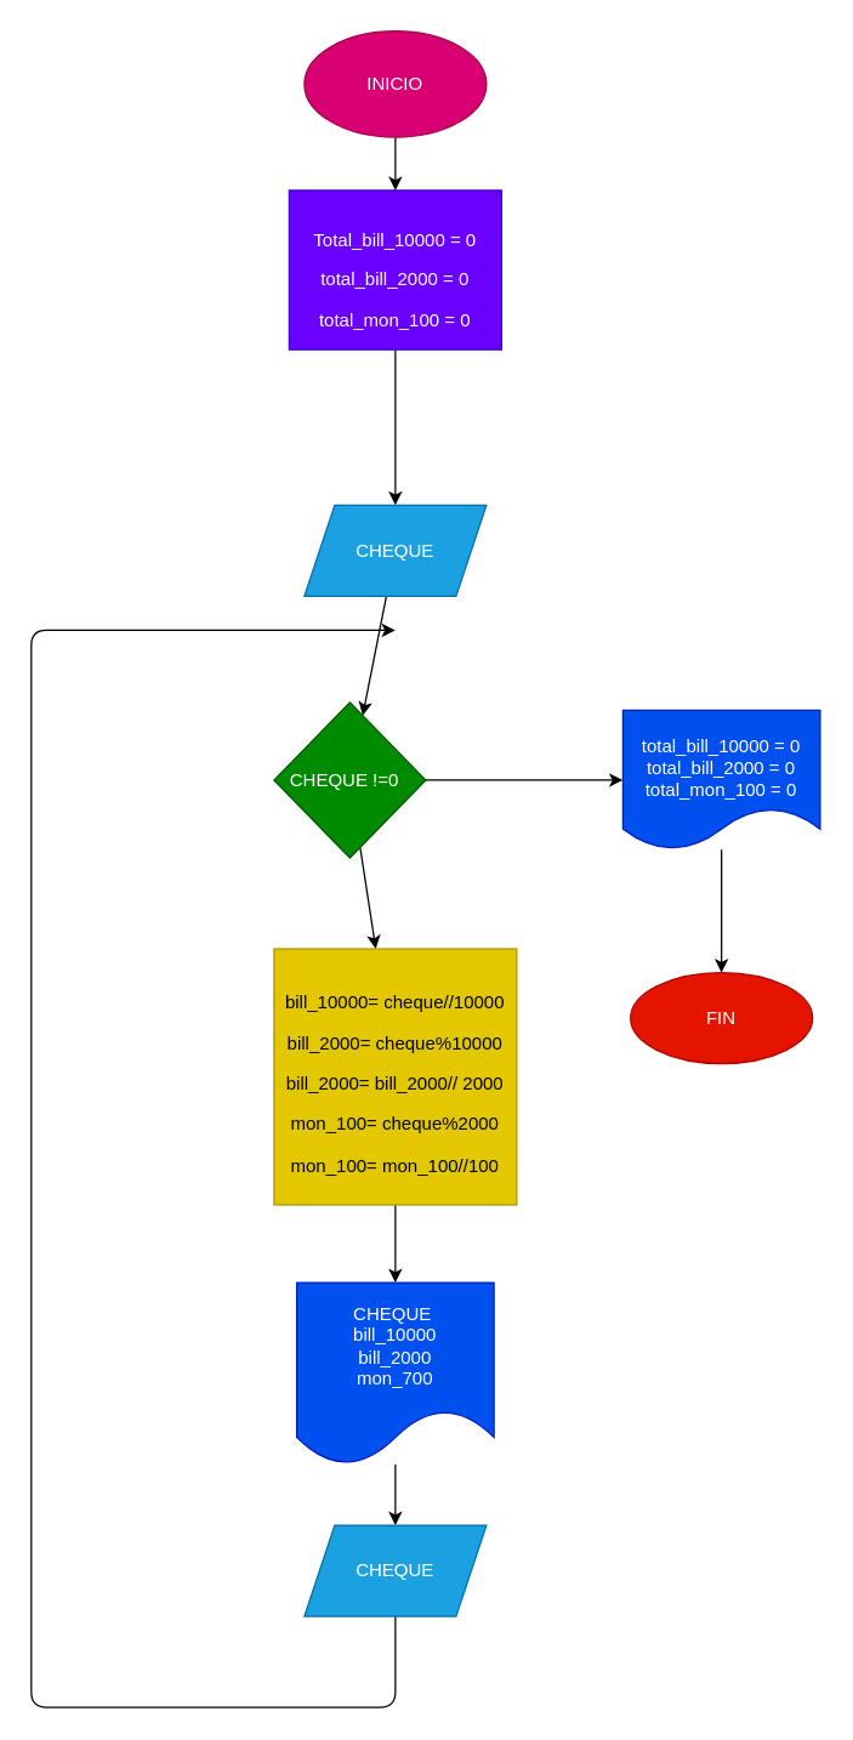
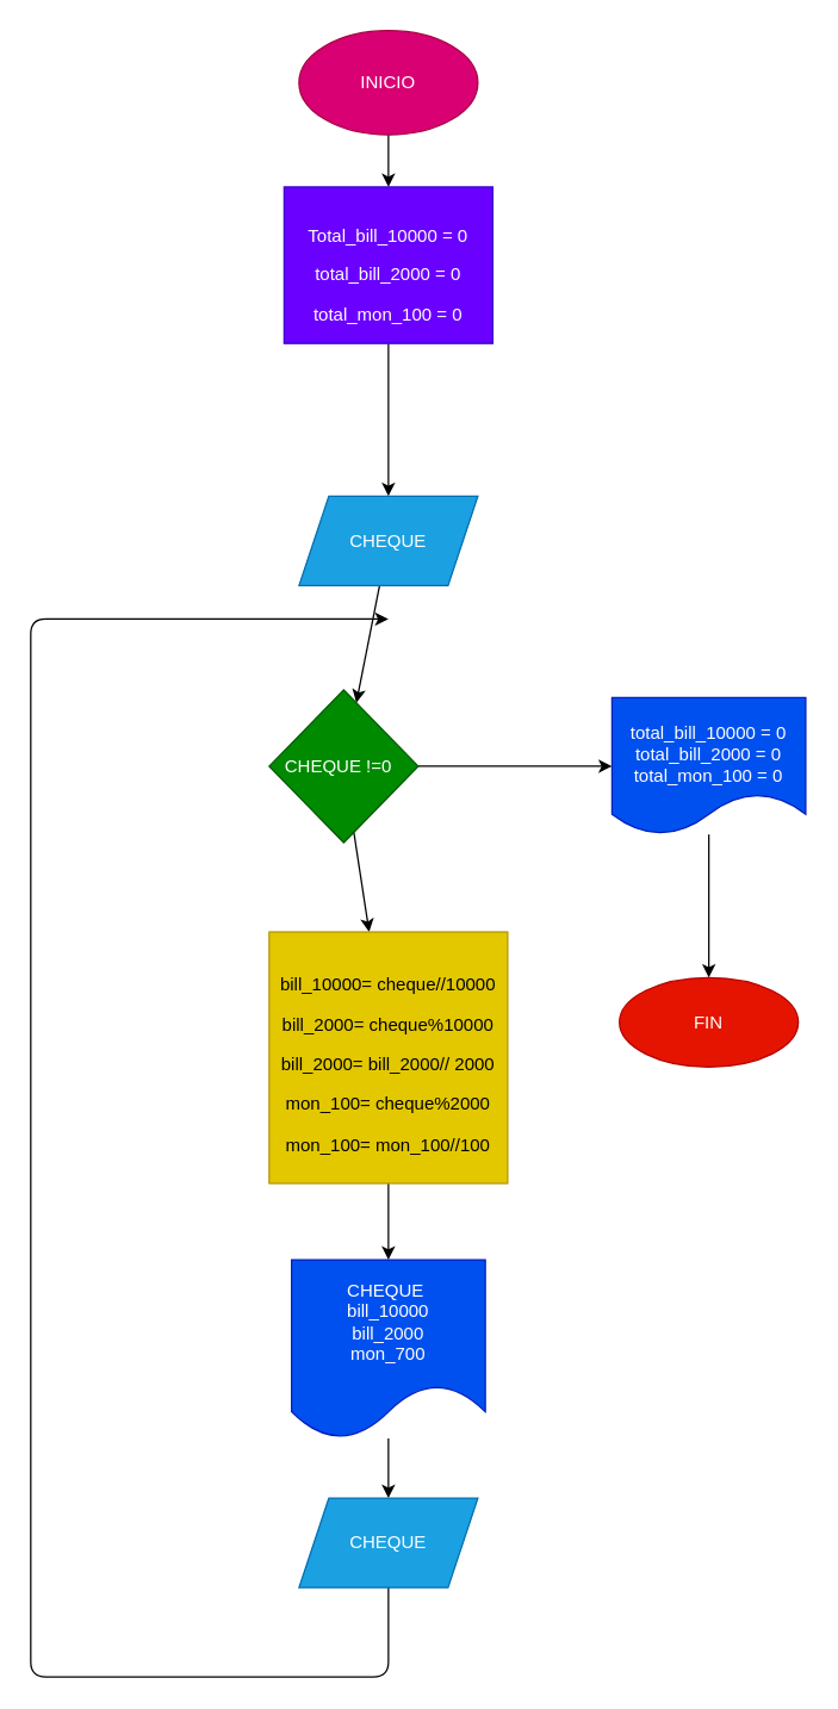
- <mxCell id="15" value="FIN" style="ellipse;whiteSpace=wrap;html=1;fillColor=#e51400;fontColor=#ffffff;strokeColor=#B20000;" vertex="1" parent="1"><mxGeometry x="415" y="640.63" width="120" height="60" as="geometry" /></mxCell>
+ <mxCell id="15" value="FIN" style="ellipse;whiteSpace=wrap;html=1;fillColor=#e51400;fontColor=#ffffff;strokeColor=#B20000;" vertex="1" parent="1"><mxGeometry x="415" y="655.63" width="120" height="60" as="geometry" /></mxCell>
